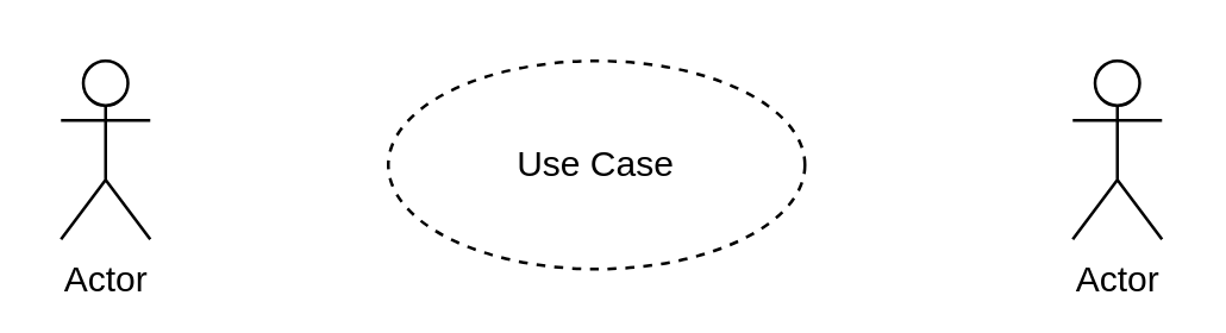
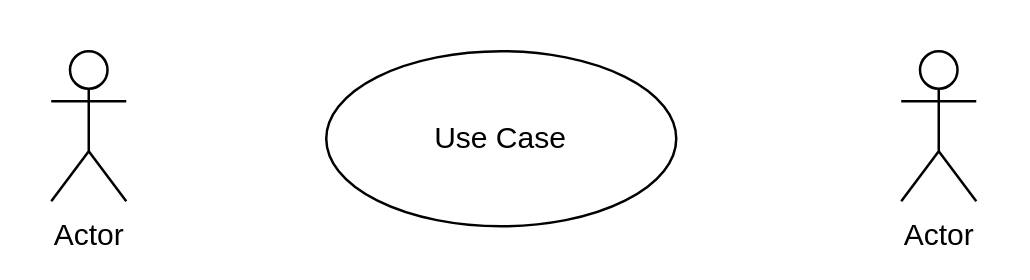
- <mxCell id="3" value="Use Case" style="ellipse;whiteSpace=wrap;html=1;dashed=1;" parent="1" vertex="1"><mxGeometry x="130" y="20" width="140" height="70" as="geometry" /></mxCell>
+ <mxCell id="3" value="Use Case" style="ellipse;whiteSpace=wrap;html=1;" parent="1" vertex="1"><mxGeometry x="130" y="20" width="140" height="70" as="geometry" /></mxCell>
